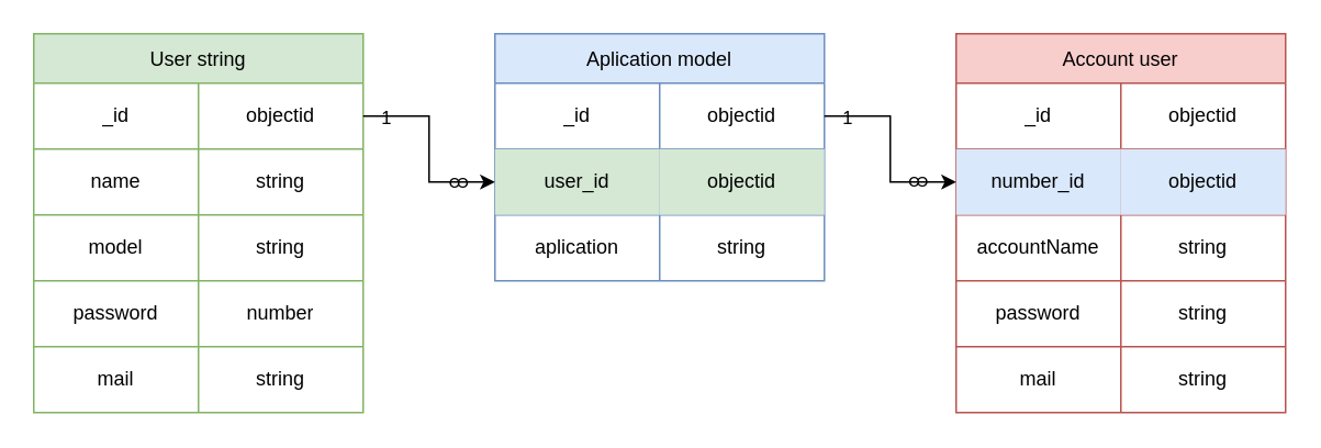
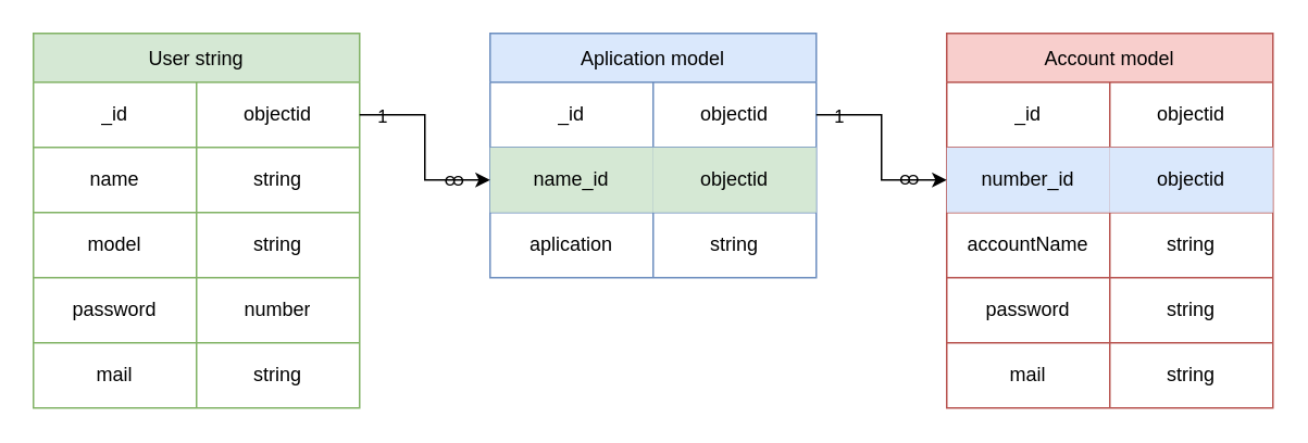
- <mxCell id="31" value="Account user" style="shape=table;startSize=30;container=1;collapsible=0;childLayout=tableLayout;labelBackgroundColor=none;fillColor=#f8cecc;strokeColor=#b85450;" vertex="1" parent="1"><mxGeometry x="580" y="20" width="200" height="230" as="geometry" /></mxCell>
+ <mxCell id="31" value="Account model" style="shape=table;startSize=30;container=1;collapsible=0;childLayout=tableLayout;labelBackgroundColor=none;fillColor=#f8cecc;strokeColor=#b85450;" vertex="1" parent="1"><mxGeometry x="580" y="20" width="200" height="230" as="geometry" /></mxCell>
- <mxCell id="23" value="user_id" style="shape=partialRectangle;html=1;whiteSpace=wrap;connectable=0;overflow=hidden;fillColor=#d5e8d4;top=0;left=0;bottom=0;right=0;pointerEvents=1;labelBackgroundColor=none;strokeColor=#82b366;" vertex="1" parent="22"><mxGeometry width="100" height="40" as="geometry"><mxRectangle width="100" height="40" as="alternateBounds" /></mxGeometry></mxCell>
+ <mxCell id="23" value="name_id" style="shape=partialRectangle;html=1;whiteSpace=wrap;connectable=0;overflow=hidden;fillColor=#d5e8d4;top=0;left=0;bottom=0;right=0;pointerEvents=1;labelBackgroundColor=none;strokeColor=#82b366;" vertex="1" parent="22"><mxGeometry width="100" height="40" as="geometry"><mxRectangle width="100" height="40" as="alternateBounds" /></mxGeometry></mxCell>
